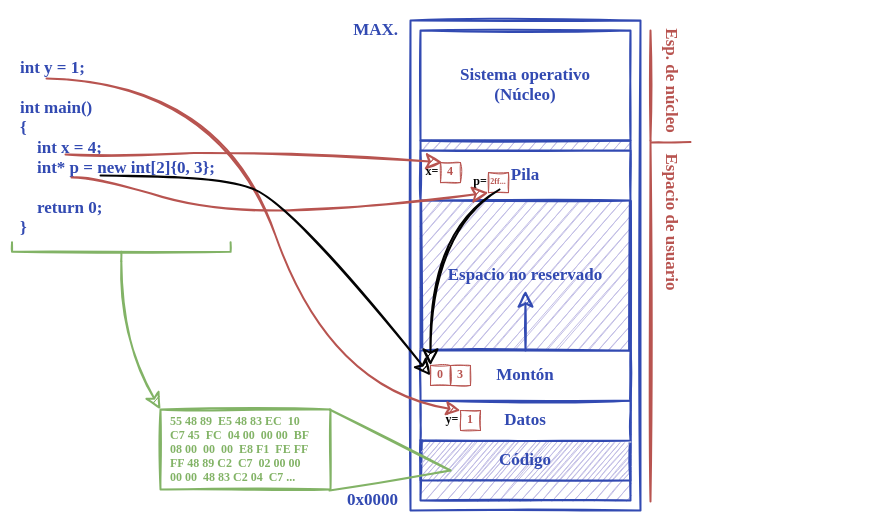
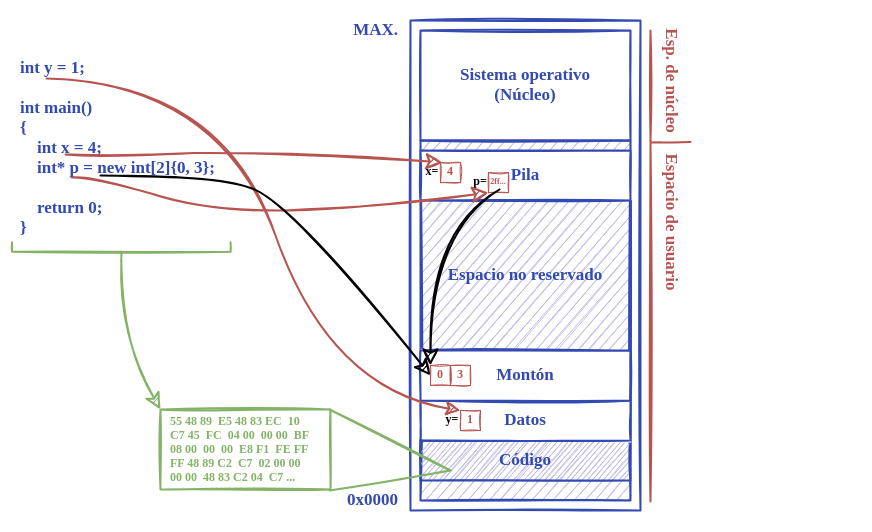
- <mxCell id="11" value="" style="endArrow=none;strokeWidth=2;fontFamily=Ink Free;fontSize=17;sketch=1;endSize=12;rounded=0;endFill=0;startSize=12;startArrow=classic;startFill=1;strokeColor=#324AB2;fontColor=#324AB2;entryX=0.5;entryY=0;entryDx=0;entryDy=0;fontSource=https%3A%2F%2Full-esit-sistemas-operativos.github.io%2Fssoo-apuntes%2Ffonts%2FInkFree.woff;fontStyle=1;spacingBottom=5;exitX=0.5;exitY=1;exitDx=0;exitDy=0;" edge="1" parent="1" target="9" source="13"><mxGeometry width="50" height="50" relative="1" as="geometry"><mxPoint x="482" y="300" as="sourcePoint" /><mxPoint x="525" y="350" as="targetPoint" /></mxGeometry></mxCell>
